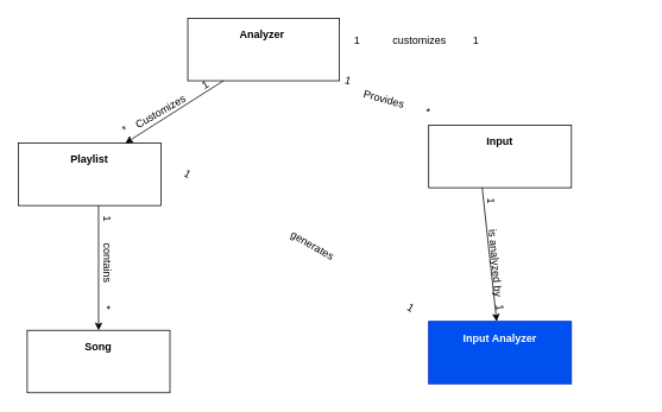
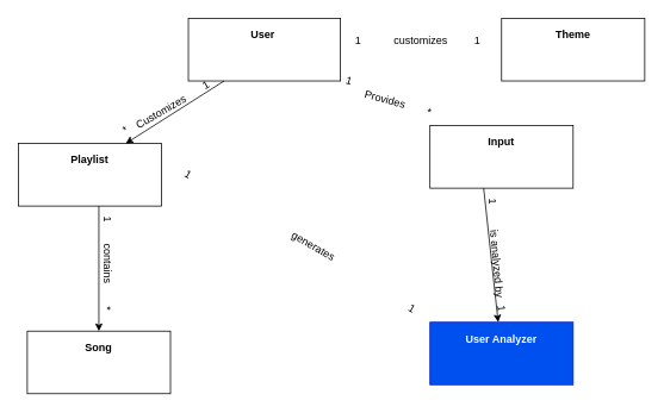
- <mxCell id="2" value="&lt;p&gt;Analyzer&amp;nbsp;&lt;/p&gt;" style="shape=rect;html=1;overflow=fill;whiteSpace=wrap;align=center;fontStyle=1;labelBackgroundColor=none;" parent="1" vertex="1"><mxGeometry x="210" y="20" width="170" height="70" as="geometry" /></mxCell>
+ <mxCell id="2" value="&lt;p&gt;User&amp;nbsp;&lt;/p&gt;" style="shape=rect;html=1;overflow=fill;whiteSpace=wrap;align=center;fontStyle=1;labelBackgroundColor=none;" parent="1" vertex="1"><mxGeometry x="210" y="20" width="170" height="70" as="geometry" /></mxCell>
+ <mxCell id="3" value="&lt;p&gt;Theme&lt;/p&gt;" style="shape=rect;html=1;overflow=fill;whiteSpace=wrap;align=center;fontStyle=1;labelBackgroundColor=none;" parent="1" vertex="1"><mxGeometry x="560" y="20" width="160" height="70" as="geometry" /></mxCell>
- <mxCell id="5" value="&lt;p&gt;Input Analyzer&lt;/p&gt;" style="shape=rect;html=1;overflow=fill;whiteSpace=wrap;align=center;fontStyle=1;movable=1;resizable=1;rotatable=1;deletable=1;editable=1;locked=0;connectable=1;labelBackgroundColor=none;fillColor=light-dark(#0050ef, #1c58ce);fontColor=#ffffff;strokeColor=#001DBC;" parent="1" vertex="1"><mxGeometry x="480" y="360" width="160" height="70" as="geometry" /></mxCell>
+ <mxCell id="5" value="&lt;p&gt;User Analyzer&lt;/p&gt;" style="shape=rect;html=1;overflow=fill;whiteSpace=wrap;align=center;fontStyle=1;movable=1;resizable=1;rotatable=1;deletable=1;editable=1;locked=0;connectable=1;labelBackgroundColor=none;fillColor=light-dark(#0050ef, #1c58ce);fontColor=#ffffff;strokeColor=#001DBC;" parent="1" vertex="1"><mxGeometry x="480" y="360" width="160" height="70" as="geometry" /></mxCell>
